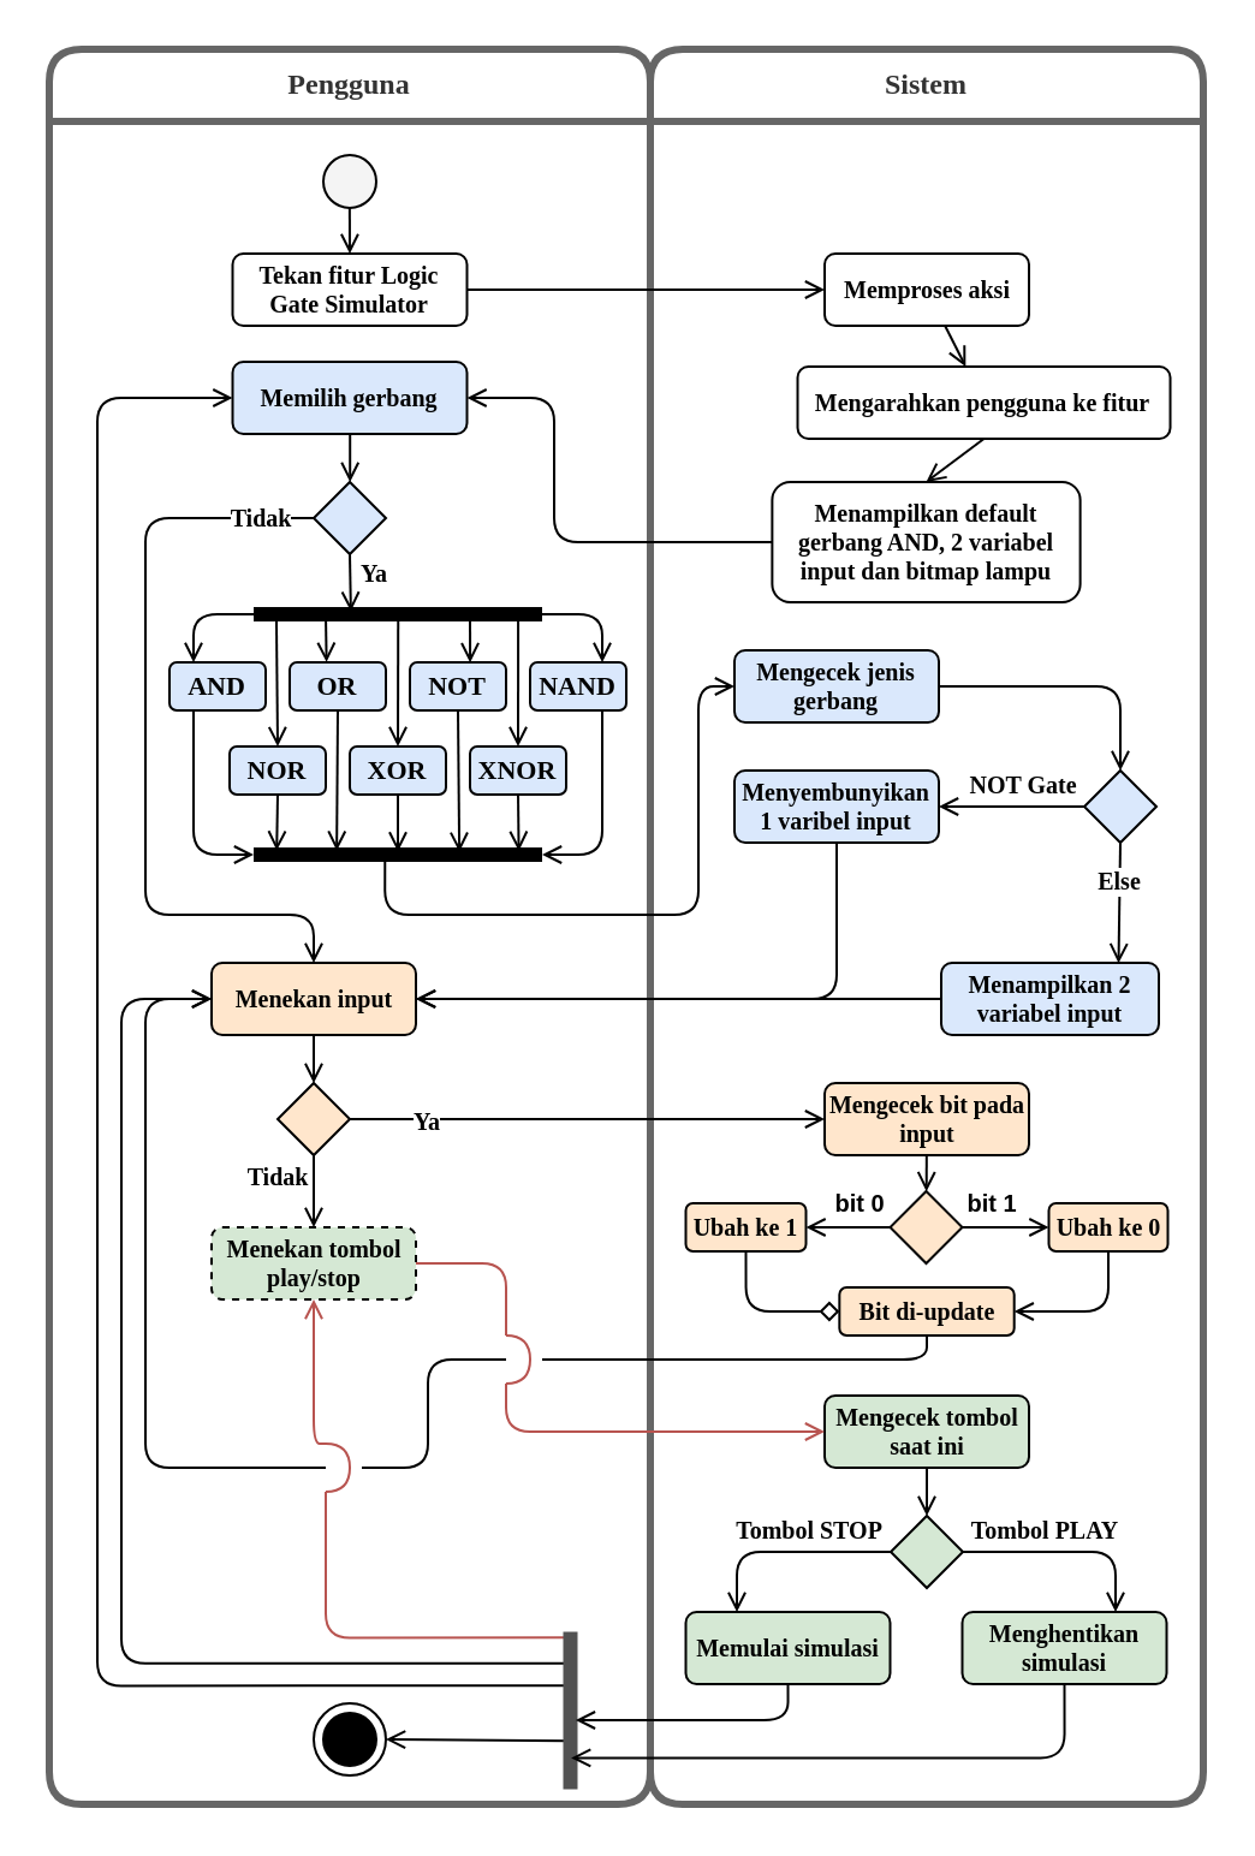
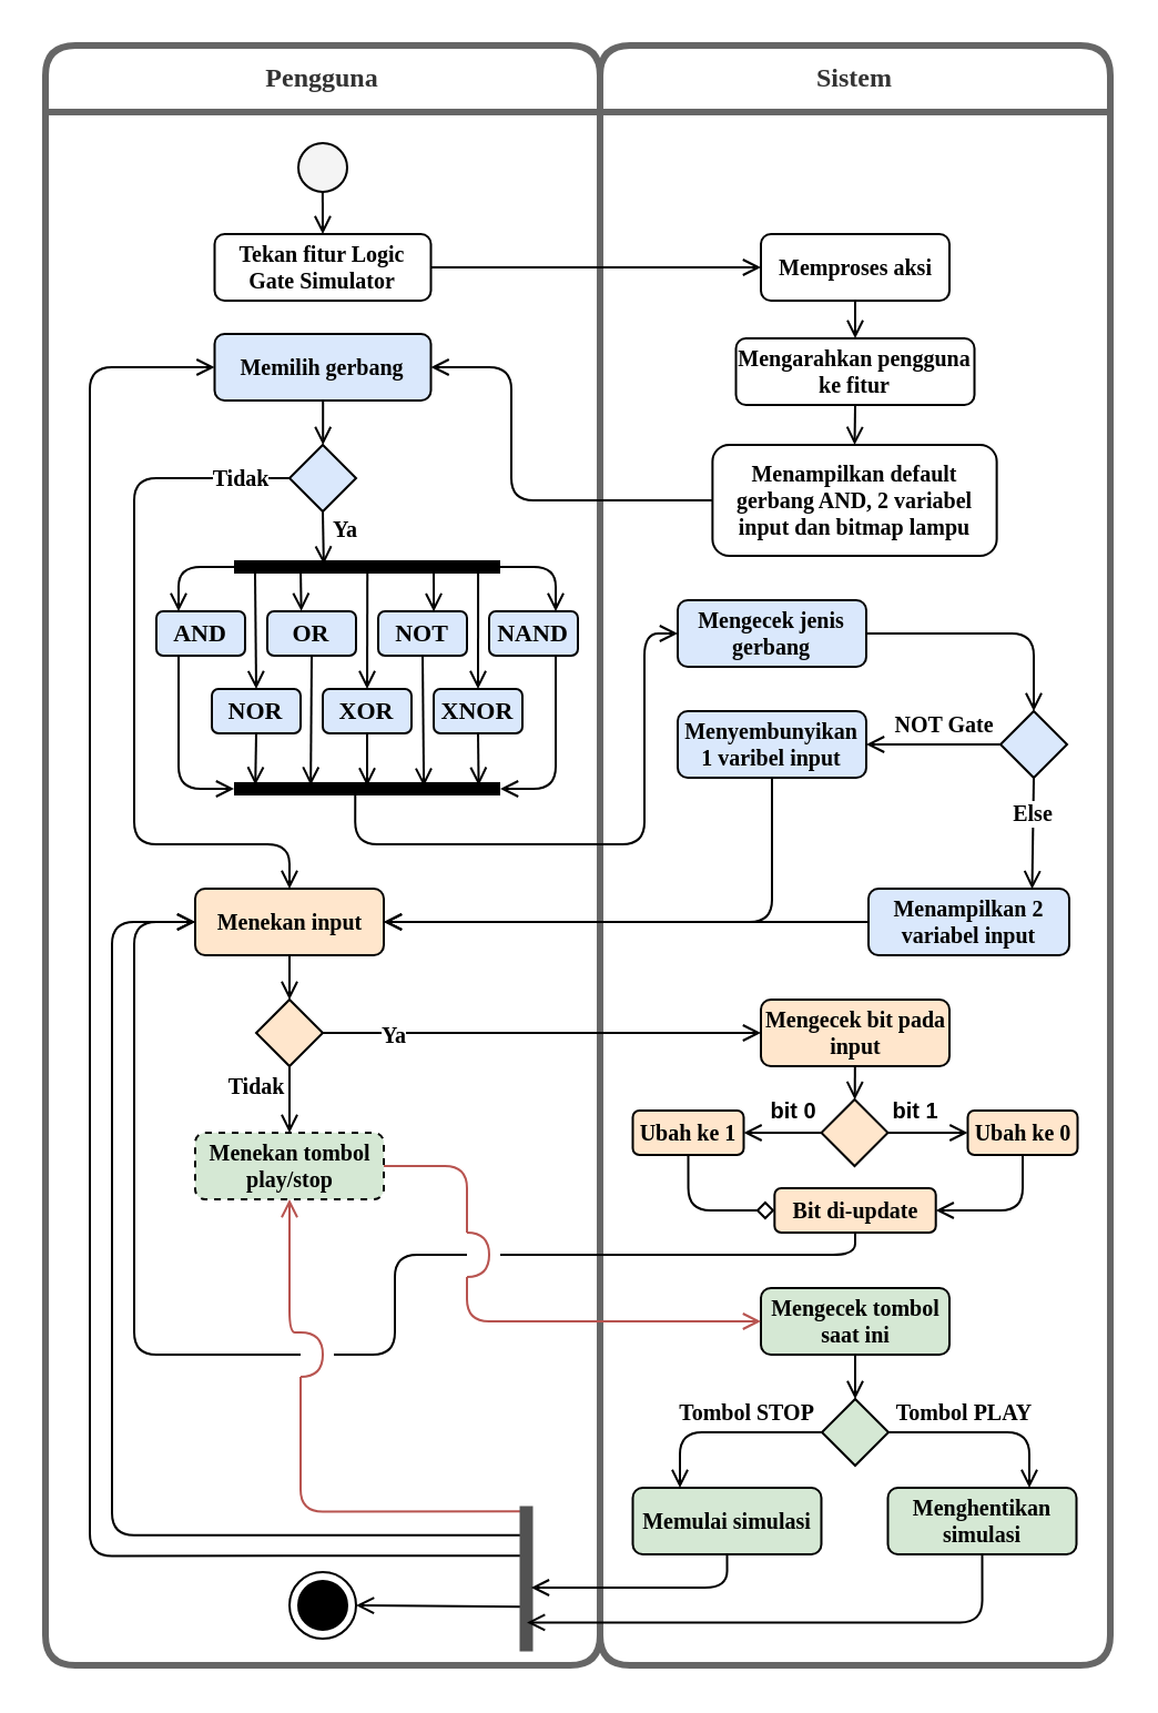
- <mxCell id="67" value="Mengarahkan pengguna ke fitur" style="rounded=1;whiteSpace=wrap;html=1;fontFamily=Ubuntu;fontSource=https%3A%2F%2Ffonts.googleapis.com%2Fcss%3Ffamily%3DUbuntu;fontSize=10;fontStyle=1" vertex="1" parent="59"><mxGeometry x="61.26" y="132" width="155" height="30" as="geometry" /></mxCell>
+ <mxCell id="67" value="Mengarahkan pengguna ke fitur" style="rounded=1;whiteSpace=wrap;html=1;fontFamily=Ubuntu;fontSource=https%3A%2F%2Ffonts.googleapis.com%2Fcss%3Ffamily%3DUbuntu;fontSize=10;fontStyle=1" vertex="1" parent="59"><mxGeometry x="61.26" y="132" width="107.5" height="30" as="geometry" /></mxCell>
